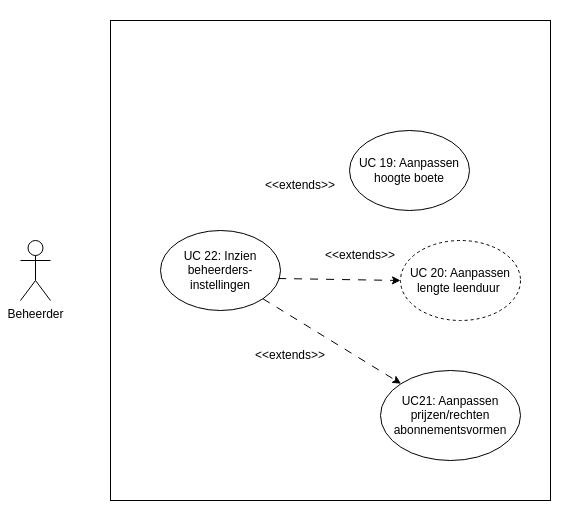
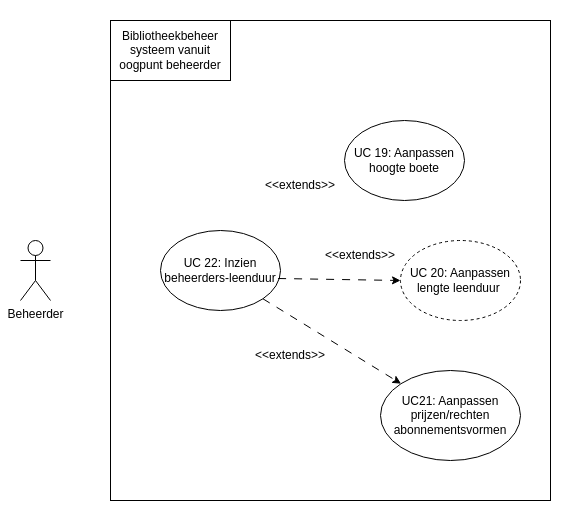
+ <mxCell id="4" value="Bibliotheekbeheer systeem vanuit oogpunt beheerder" style="rounded=0;whiteSpace=wrap;html=1;" vertex="1" parent="1"><mxGeometry x="110" y="20" width="120" height="60" as="geometry" /></mxCell>
- <mxCell id="6" value="UC 19: Aanpassen hoogte boete" style="ellipse;whiteSpace=wrap;html=1;" vertex="1" parent="1"><mxGeometry x="349" y="130" width="120" height="80" as="geometry" /></mxCell>
+ <mxCell id="6" value="UC 19: Aanpassen hoogte boete" style="ellipse;whiteSpace=wrap;html=1;" vertex="1" parent="1"><mxGeometry x="344" y="120" width="120" height="80" as="geometry" /></mxCell>
- <mxCell id="5" value="UC 22: Inzien beheerders-instellingen" style="ellipse;whiteSpace=wrap;html=1;" vertex="1" parent="1"><mxGeometry x="160" y="230" width="120" height="80" as="geometry" /></mxCell>
+ <mxCell id="5" value="UC 22: Inzien beheerders-leenduur" style="ellipse;whiteSpace=wrap;html=1;" vertex="1" parent="1"><mxGeometry x="160" y="230" width="120" height="80" as="geometry" /></mxCell>
